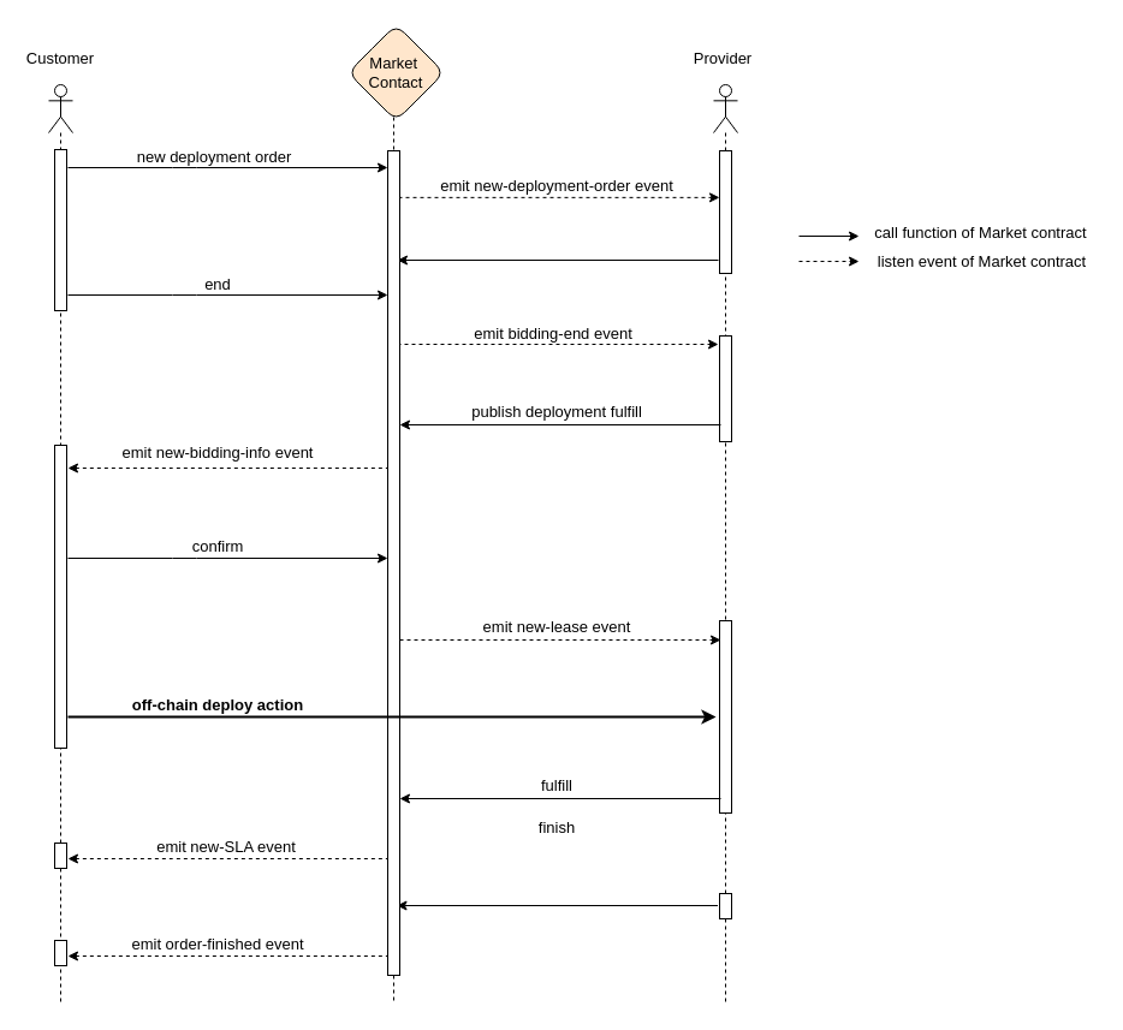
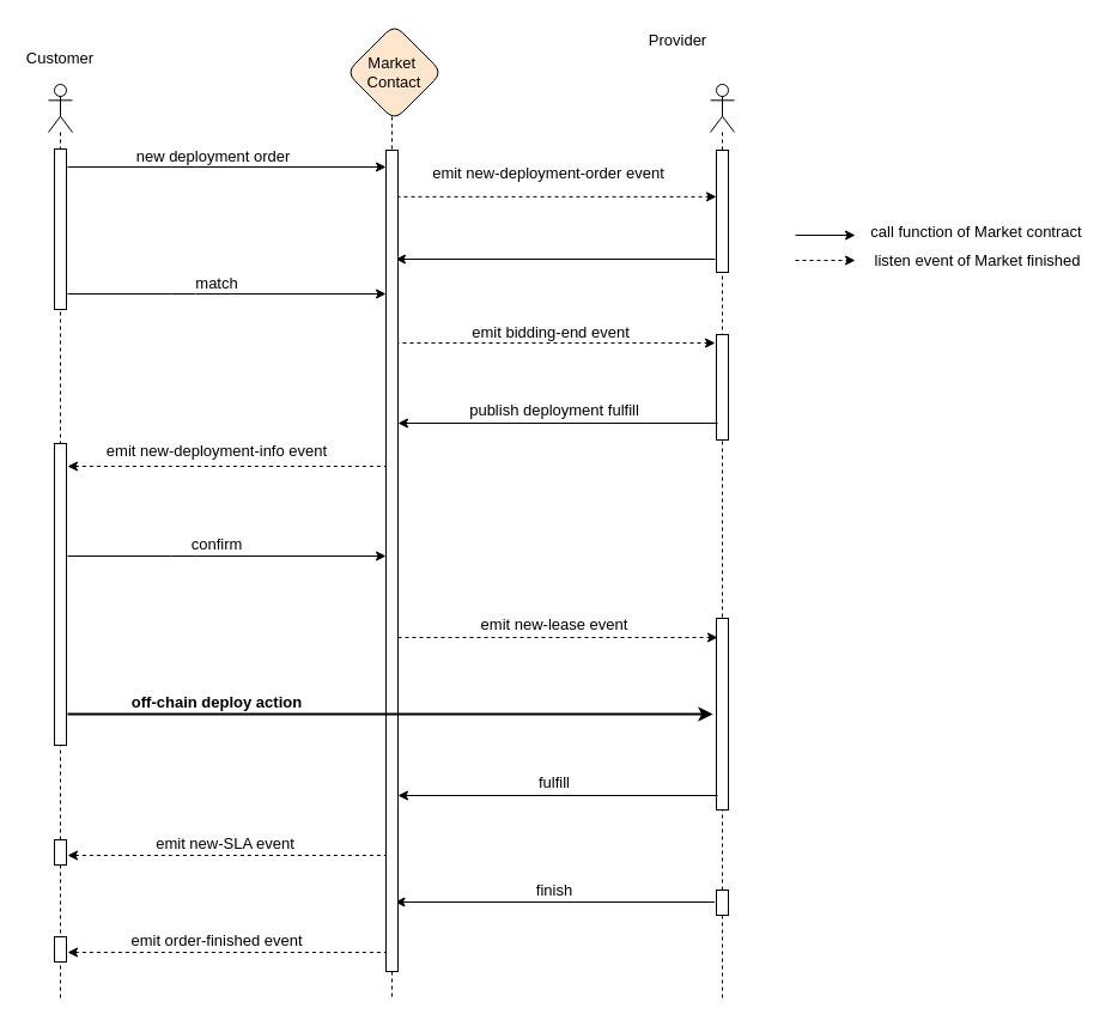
- <mxCell id="45" value="Provider" style="text;html=1;strokeColor=none;fillColor=none;align=center;verticalAlign=middle;whiteSpace=wrap;rounded=0;fontSize=13;" vertex="1" parent="1"><mxGeometry x="571" y="37" width="60" height="21" as="geometry" /></mxCell>
+ <mxCell id="45" value="Provider" style="text;html=1;strokeColor=none;fillColor=none;align=center;verticalAlign=middle;whiteSpace=wrap;rounded=0;fontSize=13;" vertex="1" parent="1"><mxGeometry x="536" y="22" width="60" height="21" as="geometry" /></mxCell>
- <mxCell id="19" value="emit new-deployment-order event" style="text;html=1;strokeColor=none;fillColor=none;align=center;verticalAlign=middle;whiteSpace=wrap;rounded=0;fontSize=13;" vertex="1" parent="1"><mxGeometry x="365" y="144" width="196" height="20" as="geometry" /></mxCell>
+ <mxCell id="19" value="emit new-deployment-order event" style="text;html=1;strokeColor=none;fillColor=none;align=center;verticalAlign=middle;whiteSpace=wrap;rounded=0;fontSize=13;" vertex="1" parent="1"><mxGeometry x="360" y="134" width="196" height="20" as="geometry" /></mxCell>
- <mxCell id="47" value="listen event of Market contract" style="text;html=1;strokeColor=none;fillColor=none;align=center;verticalAlign=middle;whiteSpace=wrap;rounded=0;fontSize=13;" vertex="1" parent="1"><mxGeometry x="721" y="208" width="191" height="17" as="geometry" /></mxCell>
+ <mxCell id="47" value="listen event of Market finished" style="text;html=1;strokeColor=none;fillColor=none;align=center;verticalAlign=middle;whiteSpace=wrap;rounded=0;fontSize=13;" vertex="1" parent="1"><mxGeometry x="721" y="208" width="191" height="17" as="geometry" /></mxCell>
- <mxCell id="24" value="end" style="text;html=1;strokeColor=none;fillColor=none;align=center;verticalAlign=middle;whiteSpace=wrap;rounded=0;fontSize=13;" vertex="1" parent="1"><mxGeometry x="78" y="225" width="206" height="21" as="geometry" /></mxCell>
+ <mxCell id="24" value="match" style="text;html=1;strokeColor=none;fillColor=none;align=center;verticalAlign=middle;whiteSpace=wrap;rounded=0;fontSize=13;" vertex="1" parent="1"><mxGeometry x="78" y="225" width="206" height="21" as="geometry" /></mxCell>
- <mxCell id="27" value="emit new-bidding-info event" style="text;html=1;strokeColor=none;fillColor=none;align=center;verticalAlign=middle;whiteSpace=wrap;rounded=0;fontSize=13;" vertex="1" parent="1"><mxGeometry x="83" y="366" width="196" height="20" as="geometry" /></mxCell>
+ <mxCell id="27" value="emit new-deployment-info event" style="text;html=1;strokeColor=none;fillColor=none;align=center;verticalAlign=middle;whiteSpace=wrap;rounded=0;fontSize=13;" vertex="1" parent="1"><mxGeometry x="83" y="366" width="196" height="20" as="geometry" /></mxCell>
- <mxCell id="38" value="finish" style="text;html=1;strokeColor=none;fillColor=none;align=center;verticalAlign=middle;whiteSpace=wrap;rounded=0;fontSize=13;" vertex="1" parent="1"><mxGeometry x="365" y="678" width="196" height="20" as="geometry" /></mxCell>
+ <mxCell id="38" value="finish" style="text;html=1;strokeColor=none;fillColor=none;align=center;verticalAlign=middle;whiteSpace=wrap;rounded=0;fontSize=13;" vertex="1" parent="1"><mxGeometry x="365" y="733" width="196" height="20" as="geometry" /></mxCell>
